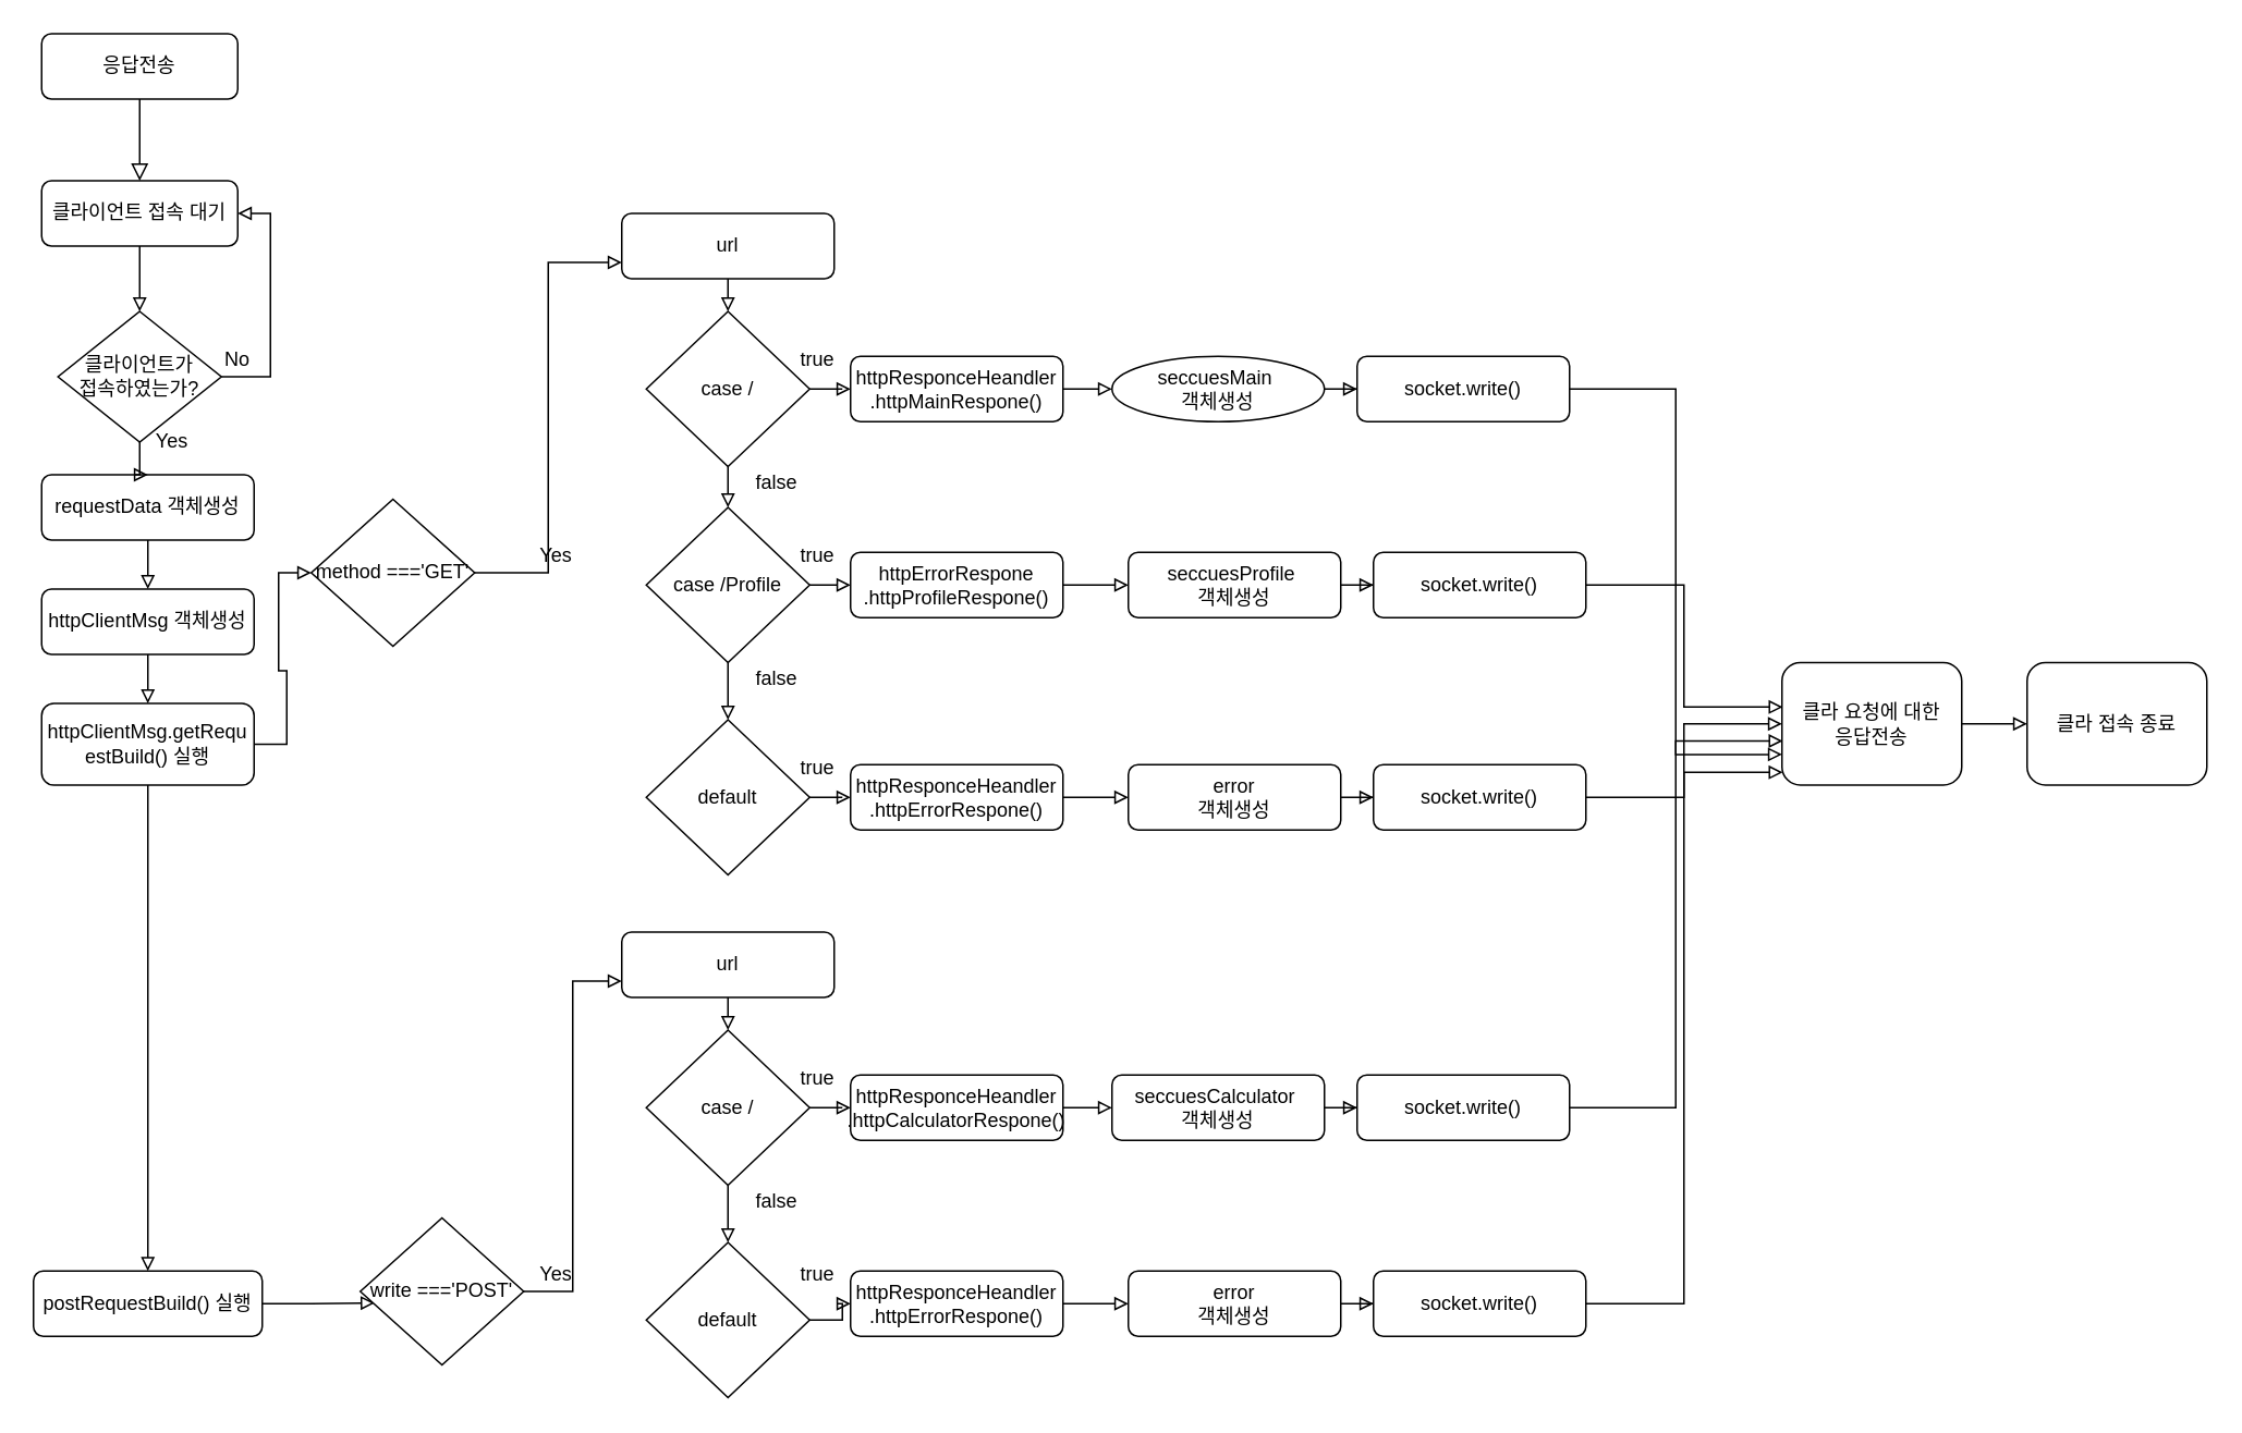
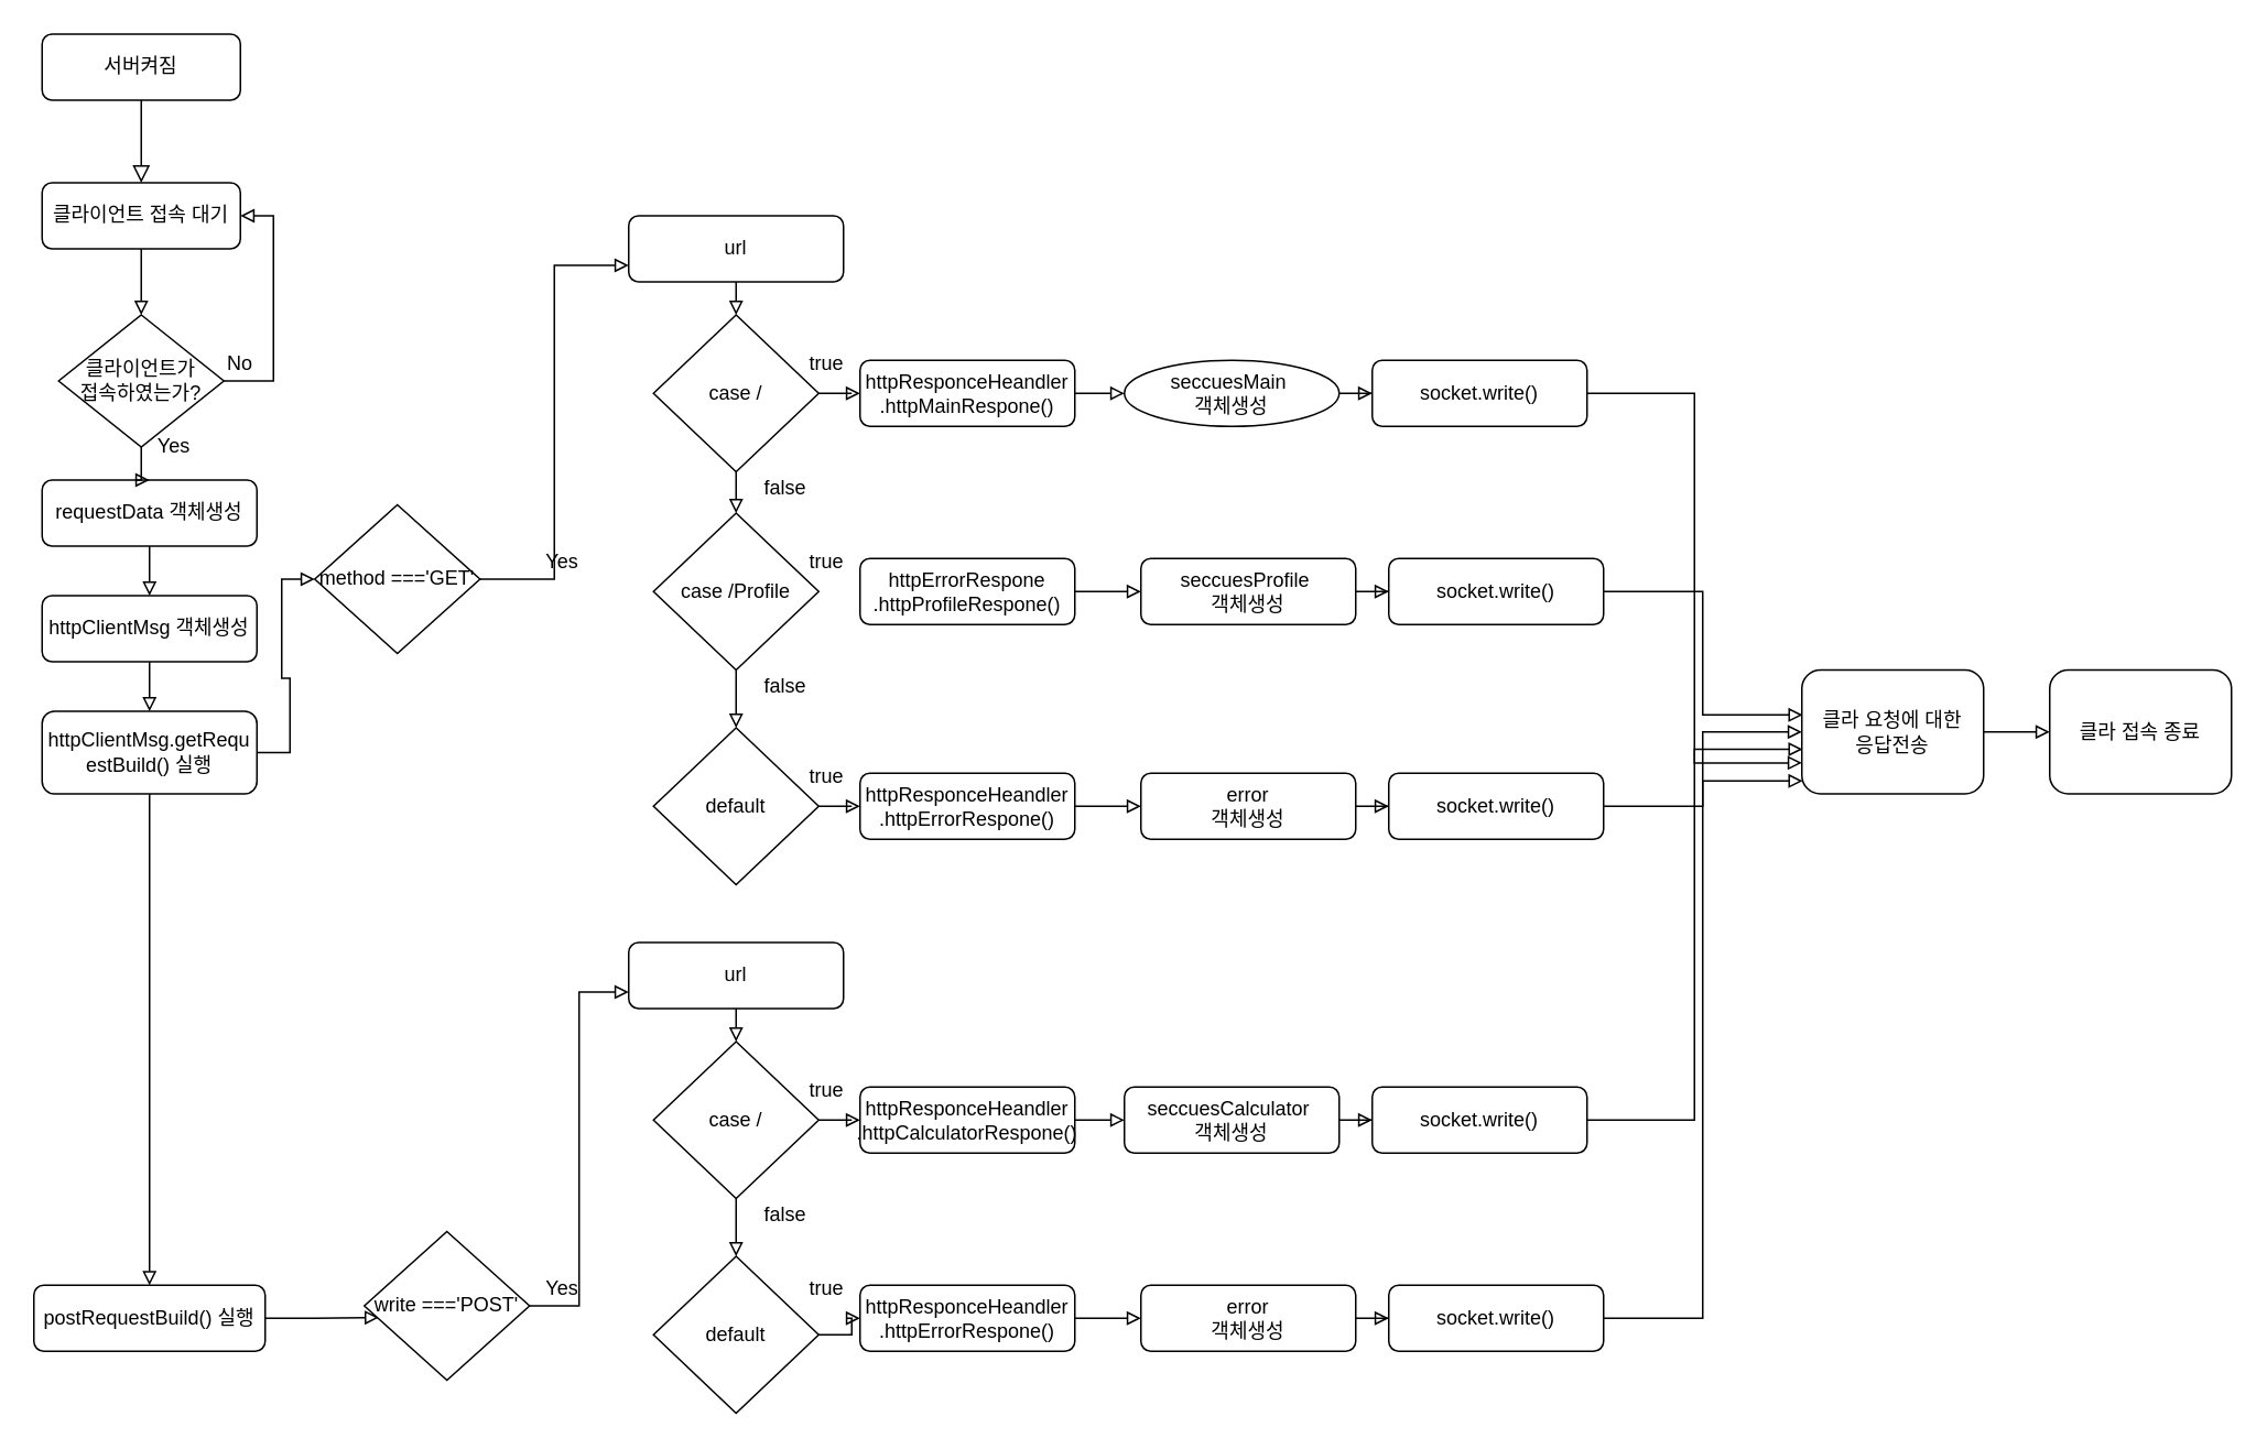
- <mxCell id="3" value="응답전송" style="rounded=1;whiteSpace=wrap;html=1;fontSize=12;glass=0;strokeWidth=1;shadow=0;" parent="1" vertex="1"><mxGeometry x="25" y="20" width="120" height="40" as="geometry" /></mxCell>
+ <mxCell id="3" value="서버켜짐" style="rounded=1;whiteSpace=wrap;html=1;fontSize=12;glass=0;strokeWidth=1;shadow=0;" parent="1" vertex="1"><mxGeometry x="25" y="20" width="120" height="40" as="geometry" /></mxCell>
- <mxCell id="24" style="edgeStyle=orthogonalEdgeStyle;rounded=0;orthogonalLoop=1;jettySize=auto;html=1;exitX=1;exitY=0.5;exitDx=0;exitDy=0;entryX=0;entryY=0.5;entryDx=0;entryDy=0;endArrow=block;endFill=0;" edge="1" parent="1" source="25" target="38"><mxGeometry relative="1" as="geometry" /></mxCell>
